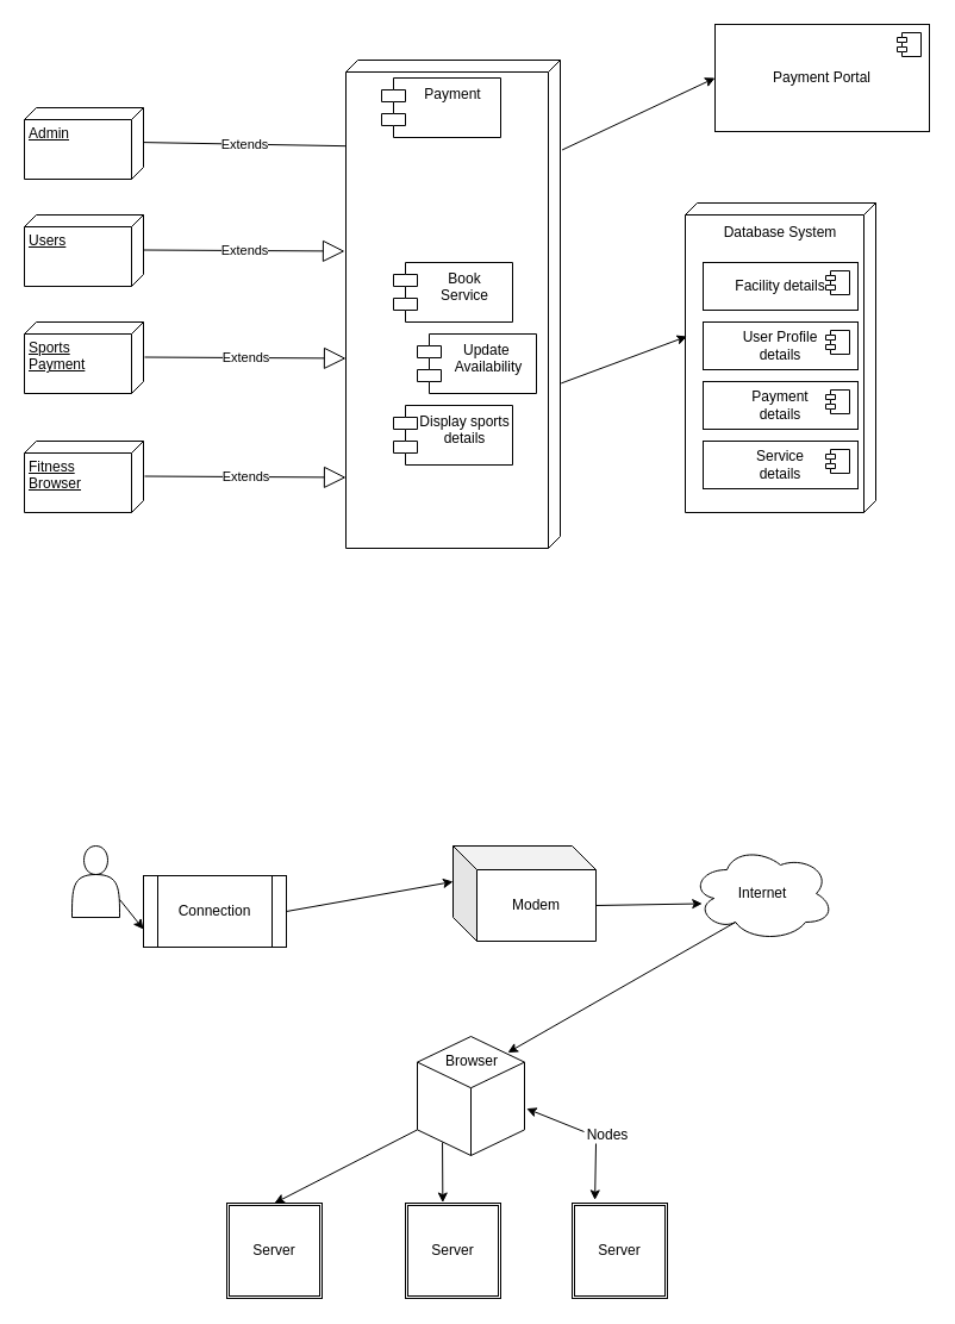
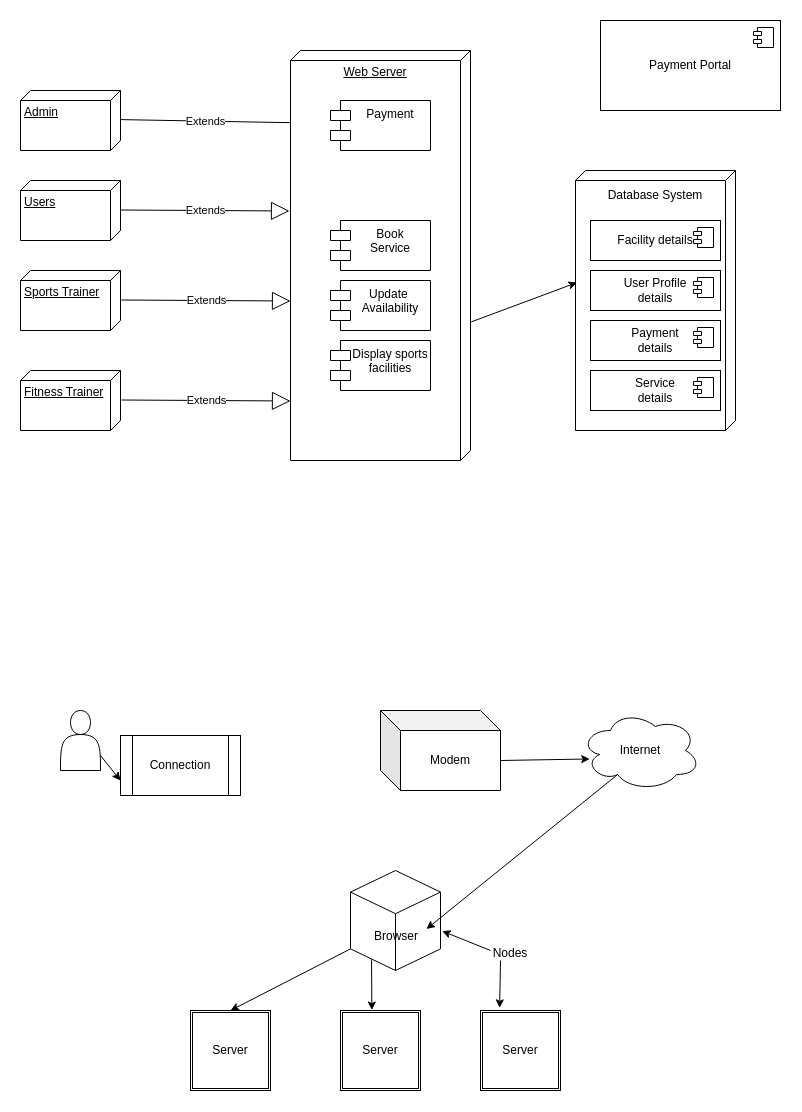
- <mxCell id="11" value="Payment" style="shape=module;align=left;spacingLeft=20;align=center;verticalAlign=top;whiteSpace=wrap;html=1;" parent="1" vertex="1"><mxGeometry x="320" y="65" width="100" height="50" as="geometry" /></mxCell>
+ <mxCell id="11" value="Payment" style="shape=module;align=left;spacingLeft=20;align=center;verticalAlign=top;whiteSpace=wrap;html=1;" parent="1" vertex="1"><mxGeometry x="330" y="100" width="100" height="50" as="geometry" /></mxCell>
- <mxCell id="17" value="" style="endArrow=classic;html=1;rounded=0;entryX=0;entryY=0.5;entryDx=0;entryDy=0;exitX=0.184;exitY=-0.009;exitDx=0;exitDy=0;exitPerimeter=0;" parent="1" source="2" target="15" edge="1"><mxGeometry width="50" height="50" relative="1" as="geometry"><mxPoint x="360" y="200" as="sourcePoint" /><mxPoint x="410" y="150" as="targetPoint" /></mxGeometry></mxCell>
- <mxCell id="5" value="Sports Payment" style="verticalAlign=top;align=left;spacingTop=8;spacingLeft=2;spacingRight=12;shape=cube;size=10;direction=south;fontStyle=4;html=1;whiteSpace=wrap;" parent="1" vertex="1"><mxGeometry x="20" y="270" width="100" height="60" as="geometry" /></mxCell>
+ <mxCell id="5" value="Sports Trainer" style="verticalAlign=top;align=left;spacingTop=8;spacingLeft=2;spacingRight=12;shape=cube;size=10;direction=south;fontStyle=4;html=1;whiteSpace=wrap;" parent="1" vertex="1"><mxGeometry x="20" y="270" width="100" height="60" as="geometry" /></mxCell>
- <mxCell id="13" value="Update&amp;nbsp;&lt;br&gt;Availability" style="shape=module;align=left;spacingLeft=20;align=center;verticalAlign=top;whiteSpace=wrap;html=1;" parent="1" vertex="1"><mxGeometry x="350" y="280" width="100" height="50" as="geometry" /></mxCell>
+ <mxCell id="13" value="Update&amp;nbsp;&lt;br&gt;Availability" style="shape=module;align=left;spacingLeft=20;align=center;verticalAlign=top;whiteSpace=wrap;html=1;" parent="1" vertex="1"><mxGeometry x="330" y="280" width="100" height="50" as="geometry" /></mxCell>
- <mxCell id="14" value="Display sports details" style="shape=module;align=left;spacingLeft=20;align=center;verticalAlign=top;whiteSpace=wrap;html=1;" parent="1" vertex="1"><mxGeometry x="330" y="340" width="100" height="50" as="geometry" /></mxCell>
+ <mxCell id="14" value="Display sports facilities" style="shape=module;align=left;spacingLeft=20;align=center;verticalAlign=top;whiteSpace=wrap;html=1;" parent="1" vertex="1"><mxGeometry x="330" y="340" width="100" height="50" as="geometry" /></mxCell>
- <mxCell id="6" value="Fitness Browser" style="verticalAlign=top;align=left;spacingTop=8;spacingLeft=2;spacingRight=12;shape=cube;size=10;direction=south;fontStyle=4;html=1;whiteSpace=wrap;" parent="1" vertex="1"><mxGeometry x="20" y="370" width="100" height="60" as="geometry" /></mxCell>
+ <mxCell id="6" value="Fitness Trainer" style="verticalAlign=top;align=left;spacingTop=8;spacingLeft=2;spacingRight=12;shape=cube;size=10;direction=south;fontStyle=4;html=1;whiteSpace=wrap;" parent="1" vertex="1"><mxGeometry x="20" y="370" width="100" height="60" as="geometry" /></mxCell>
- <mxCell id="33" value="" style="endArrow=classic;html=1;rounded=0;exitX=1;exitY=0.5;exitDx=0;exitDy=0;entryX=0;entryY=0;entryDx=0;entryDy=30;entryPerimeter=0;" parent="1" source="30" target="32" edge="1"><mxGeometry width="50" height="50" relative="1" as="geometry"><mxPoint x="370" y="650" as="sourcePoint" /><mxPoint x="420" y="600" as="targetPoint" /></mxGeometry></mxCell>
- <mxCell id="37" value="Browser" style="text;strokeColor=none;align=center;fillColor=none;html=1;verticalAlign=middle;whiteSpace=wrap;rounded=0;" parent="1" vertex="1"><mxGeometry x="366" y="876" width="60" height="30" as="geometry" /></mxCell>
+ <mxCell id="37" value="Browser" style="text;strokeColor=none;align=center;fillColor=none;html=1;verticalAlign=middle;whiteSpace=wrap;rounded=0;" parent="1" vertex="1"><mxGeometry x="366" y="921" width="60" height="30" as="geometry" /></mxCell>
